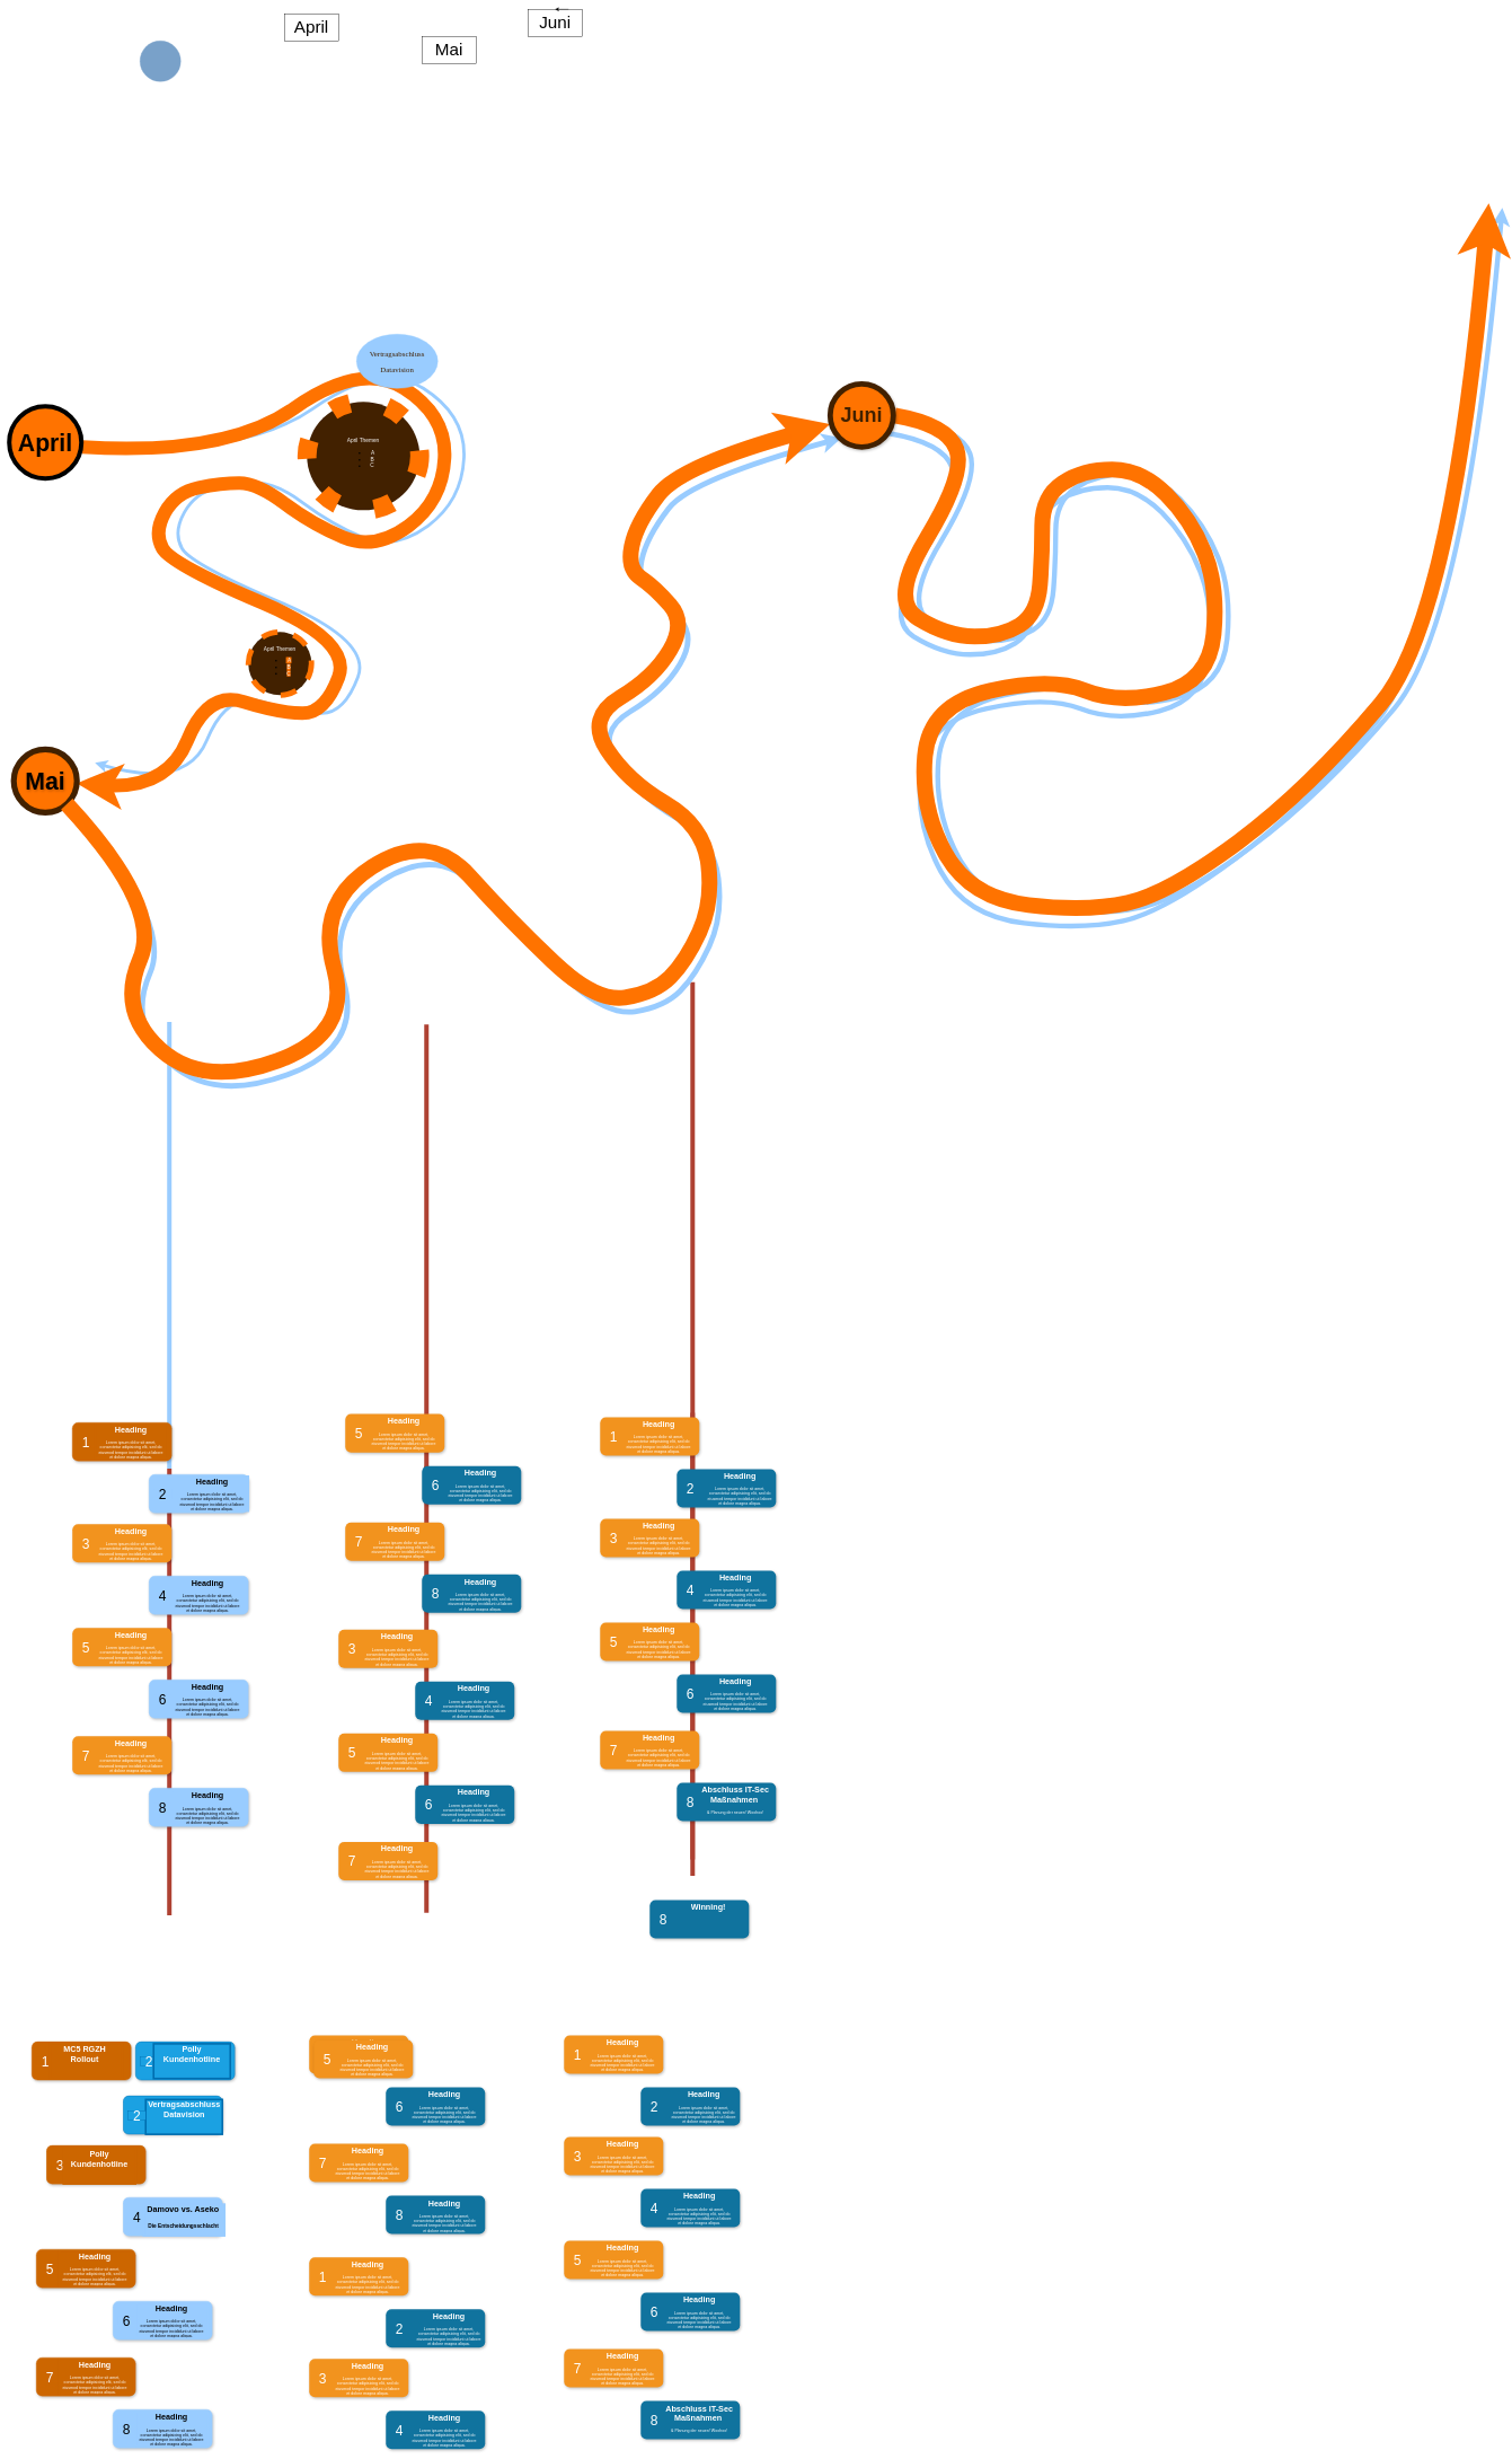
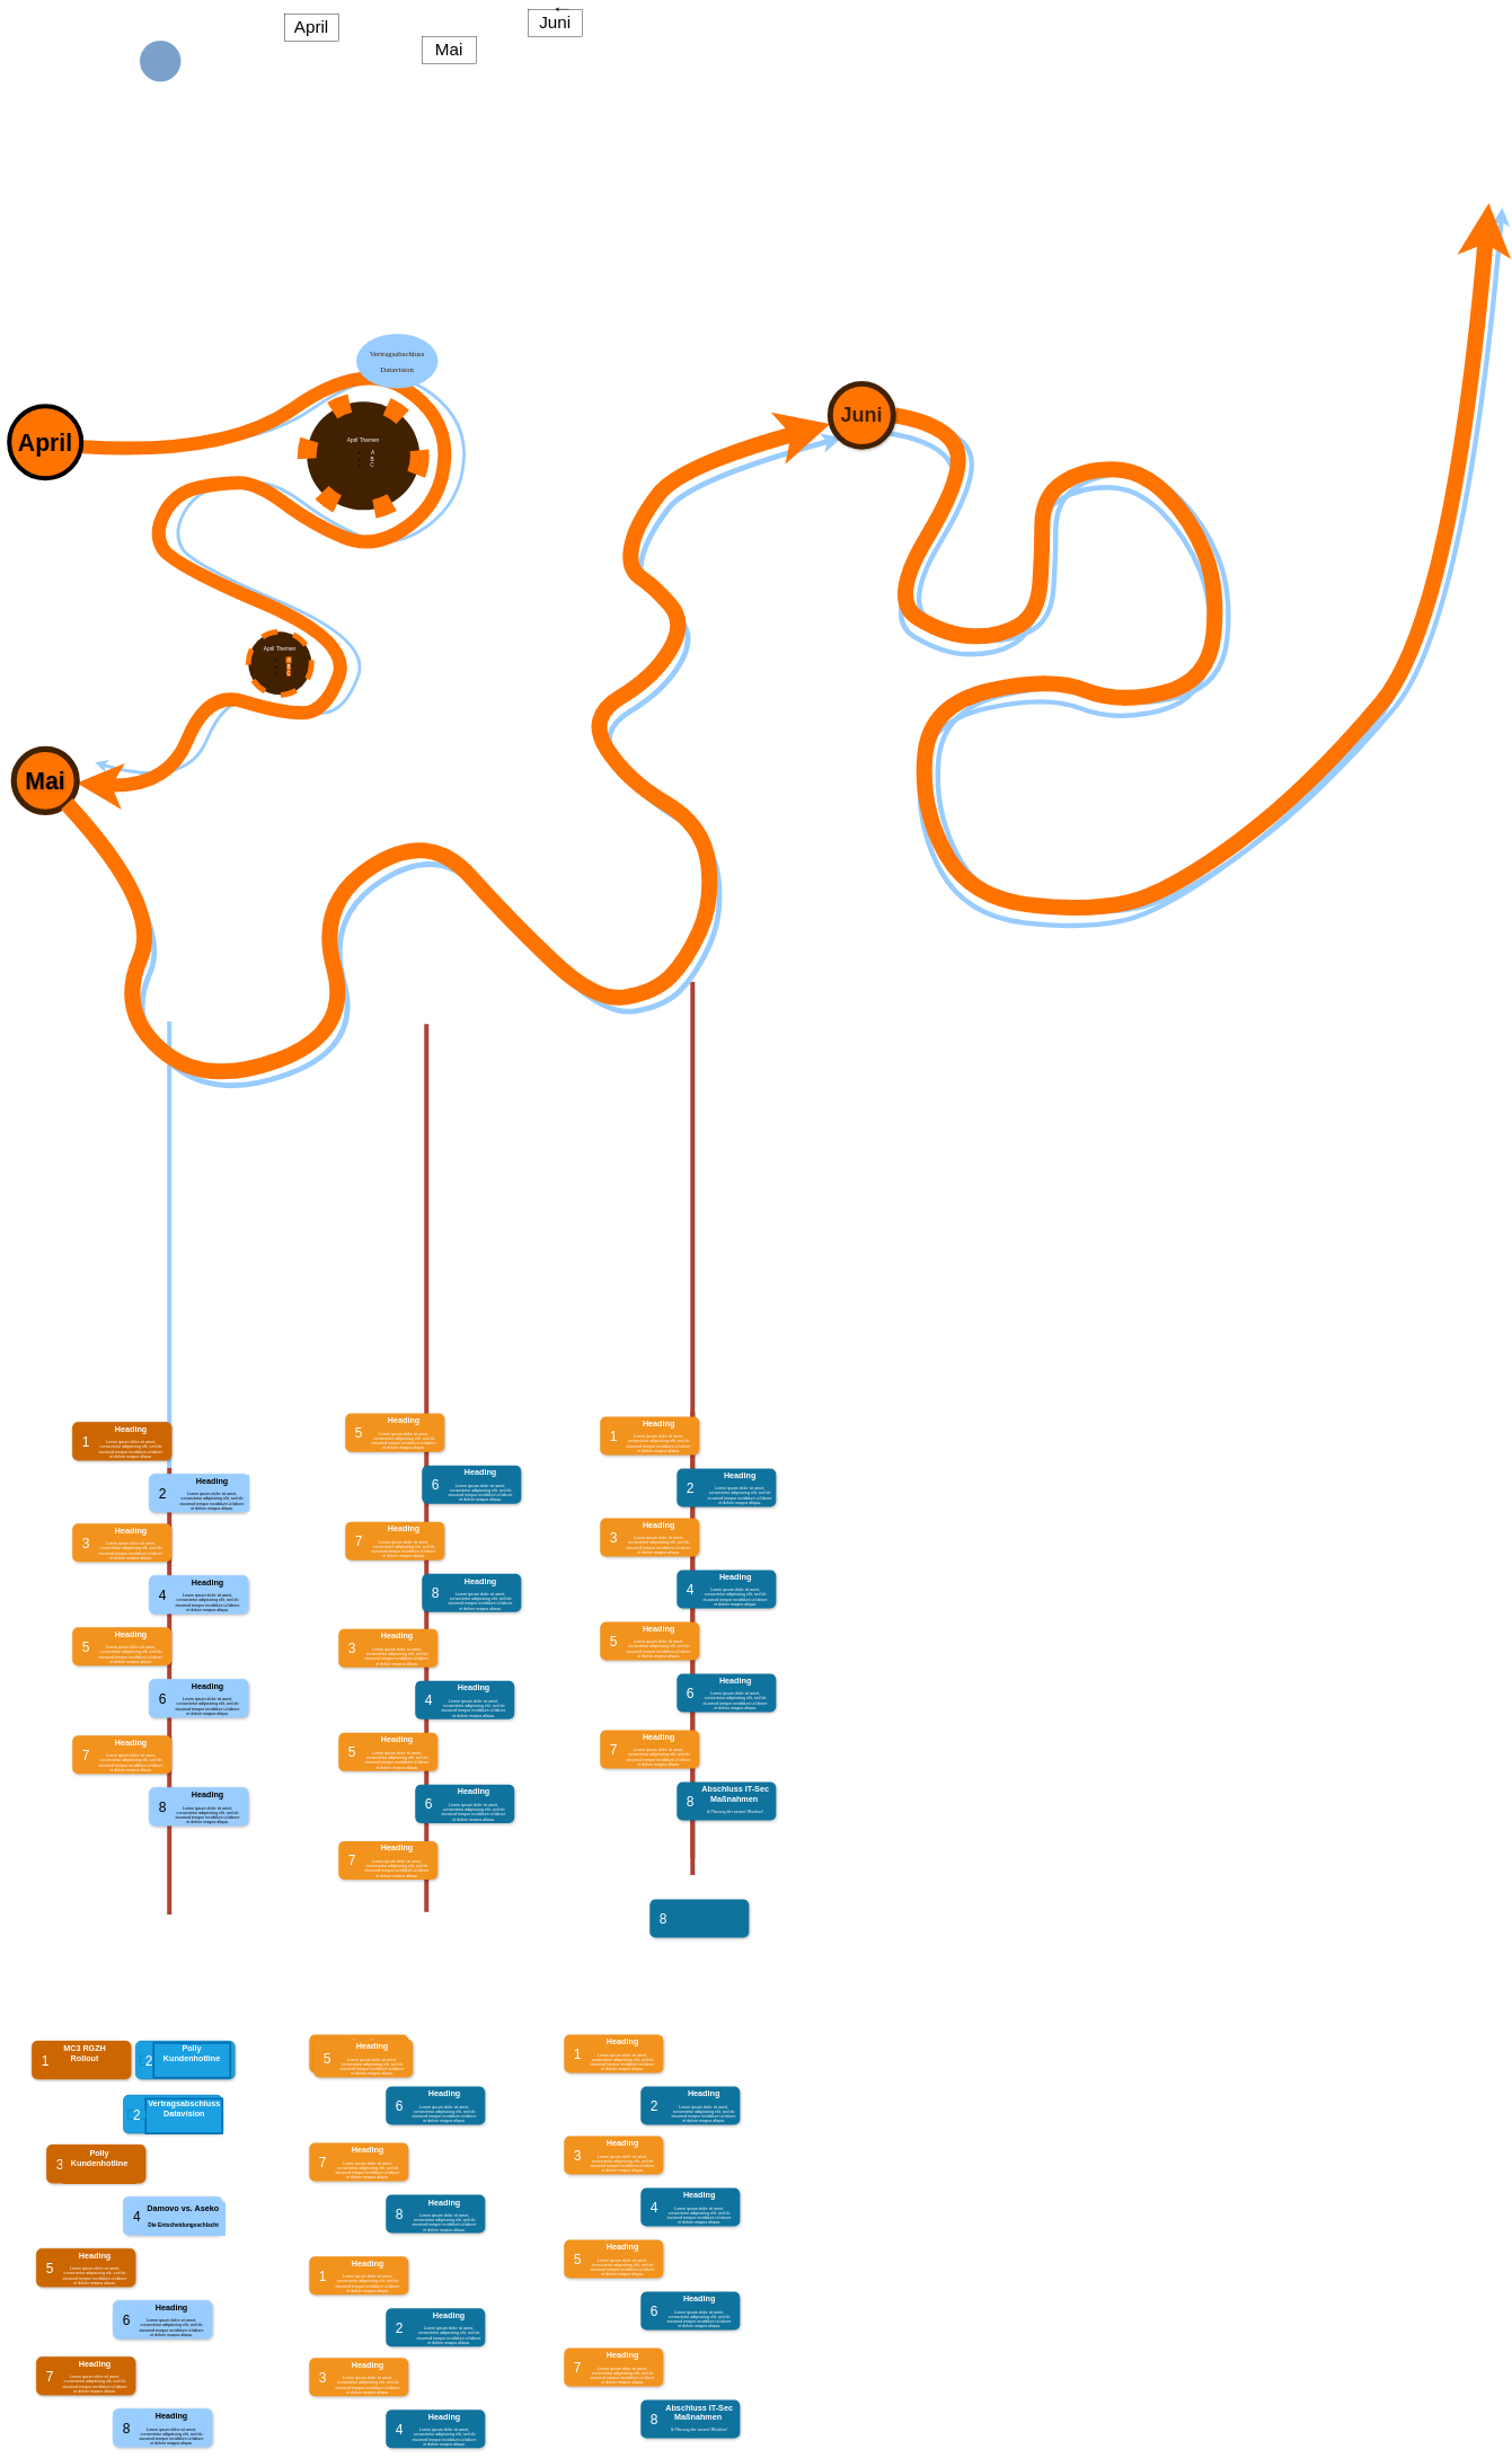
- <mxCell id="170" value="&lt;h1&gt;&lt;span style=&quot;background-color: initial;&quot;&gt;Winning!&lt;/span&gt;&lt;/h1&gt;" style="text;html=1;spacing=5;spacingTop=-20;whiteSpace=wrap;overflow=hidden;strokeColor=none;strokeWidth=4;fillColor=none;gradientColor=#007FFF;fontSize=9;fontColor=#FFFFFF;align=center;" vertex="1" parent="1"><mxGeometry x="1490" y="4215" width="160" height="77" as="geometry" /></mxCell>
- <mxCell id="11" value="&lt;h1&gt;&lt;span style=&quot;background-color: initial;&quot;&gt;MC5 RGZH&amp;nbsp; Rollout&amp;nbsp;&lt;/span&gt;&lt;/h1&gt;" style="text;html=1;spacing=5;spacingTop=-20;whiteSpace=wrap;overflow=hidden;strokeColor=#CC6600;strokeWidth=4;fillColor=#CC6600;fontSize=9;align=center;fontColor=#FFFFFF;" vertex="1" parent="1"><mxGeometry x="110" y="4528" width="160" height="77" as="geometry" /></mxCell>
+ <mxCell id="11" value="&lt;h1&gt;&lt;span style=&quot;background-color: initial;&quot;&gt;MC3 RGZH&amp;nbsp; Rollout&amp;nbsp;&lt;/span&gt;&lt;/h1&gt;" style="text;html=1;spacing=5;spacingTop=-20;whiteSpace=wrap;overflow=hidden;strokeColor=#CC6600;strokeWidth=4;fillColor=#CC6600;fontSize=9;align=center;fontColor=#FFFFFF;" vertex="1" parent="1"><mxGeometry x="110" y="4528" width="160" height="77" as="geometry" /></mxCell>
